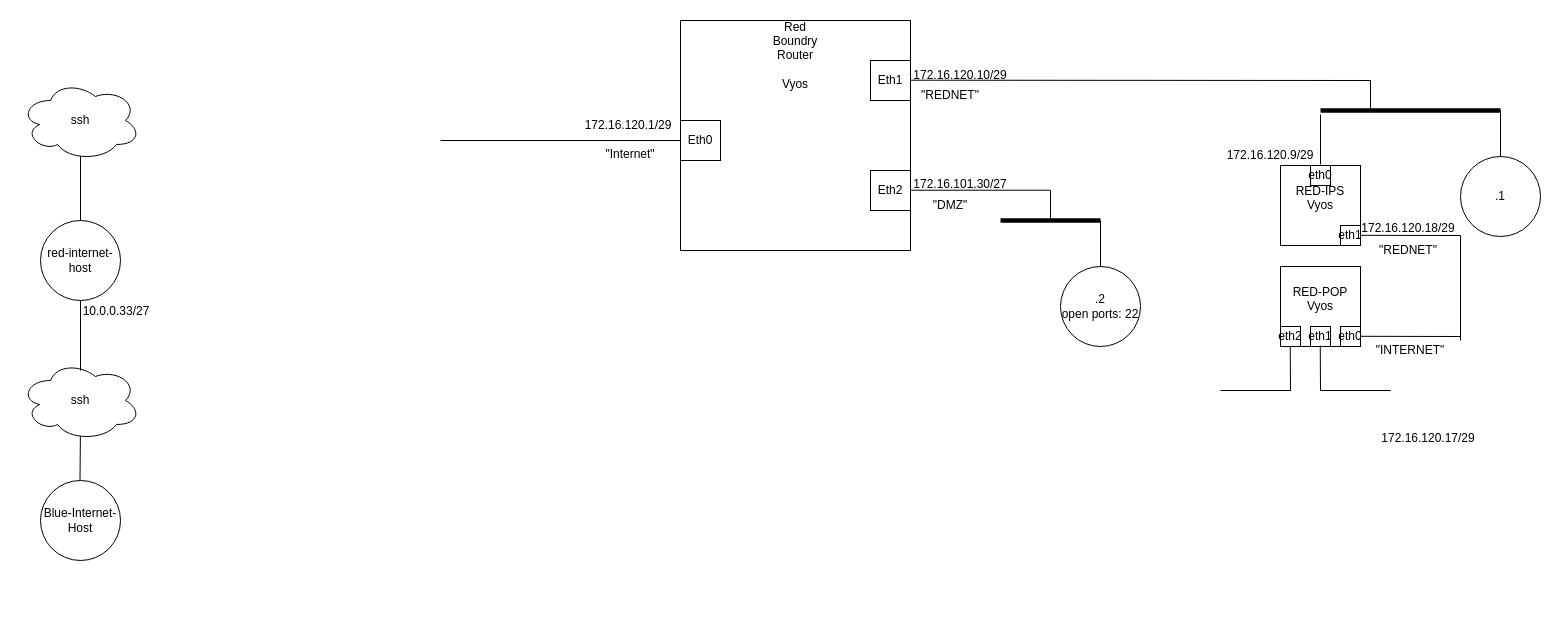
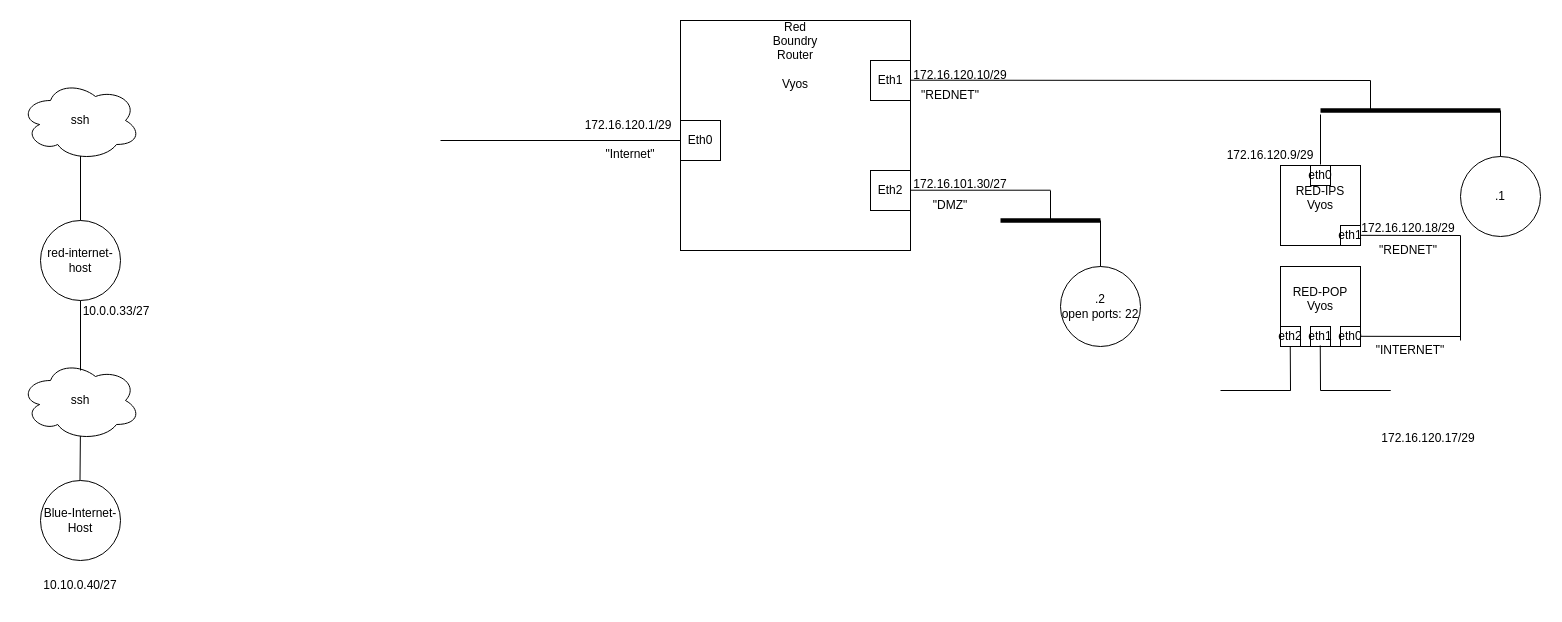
+ <mxCell id="3" value="10.10.0.40/27" style="text;html=1;align=center;verticalAlign=middle;whiteSpace=wrap;rounded=0;" vertex="1" parent="1"><mxGeometry x="50" y="570" width="60" height="30" as="geometry" /></mxCell>
